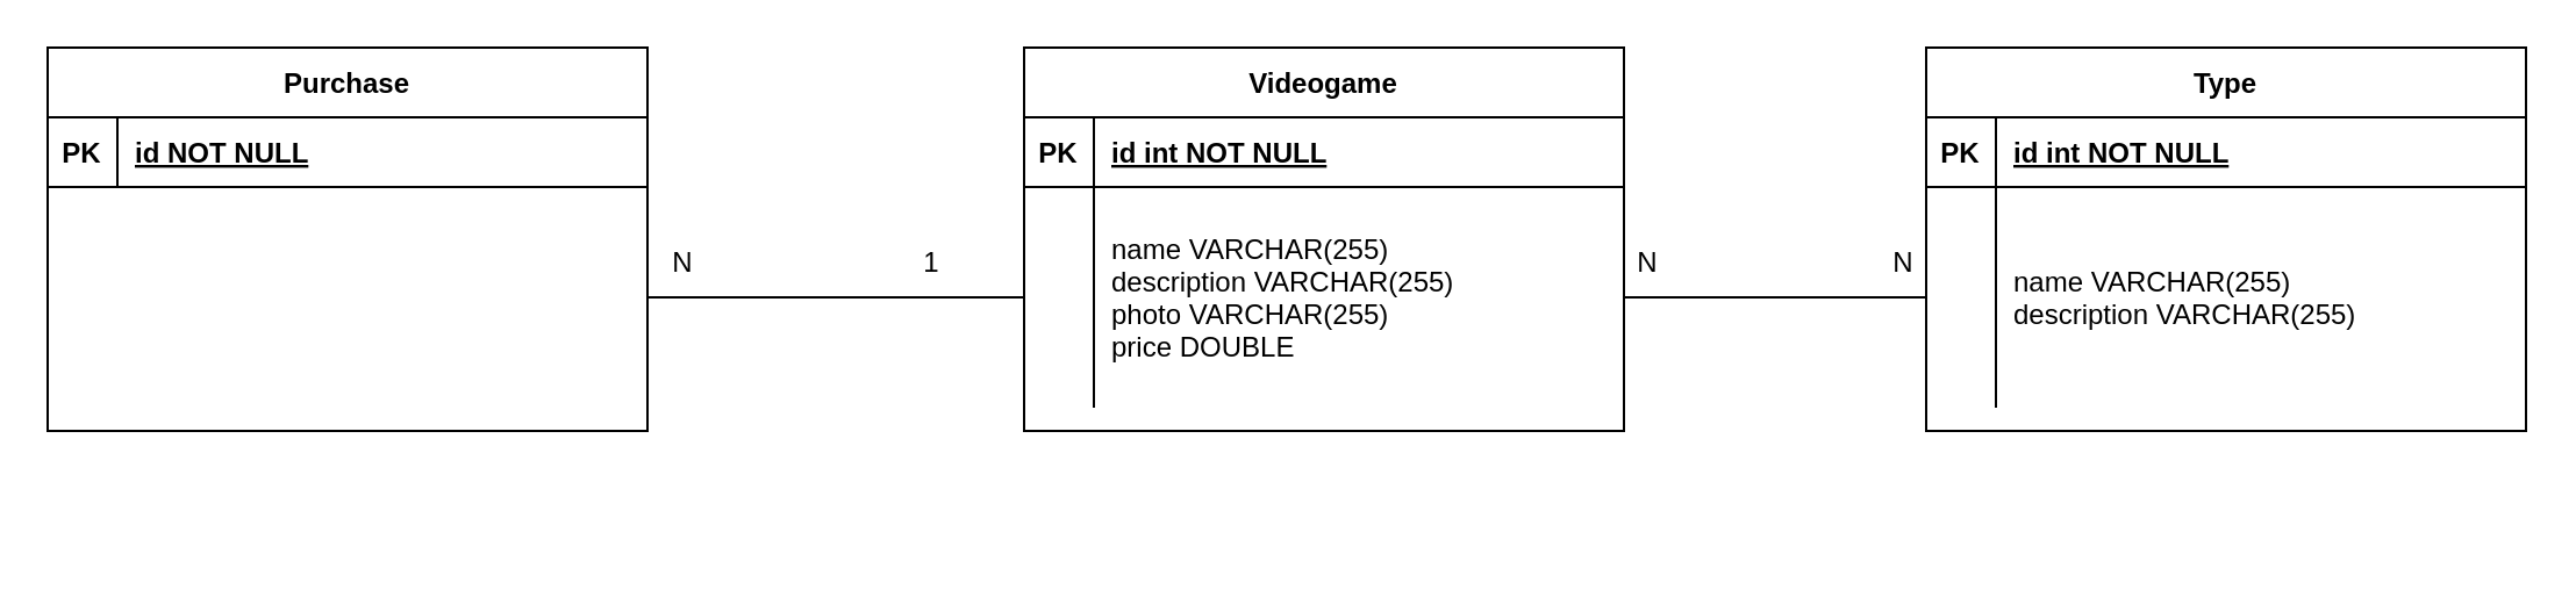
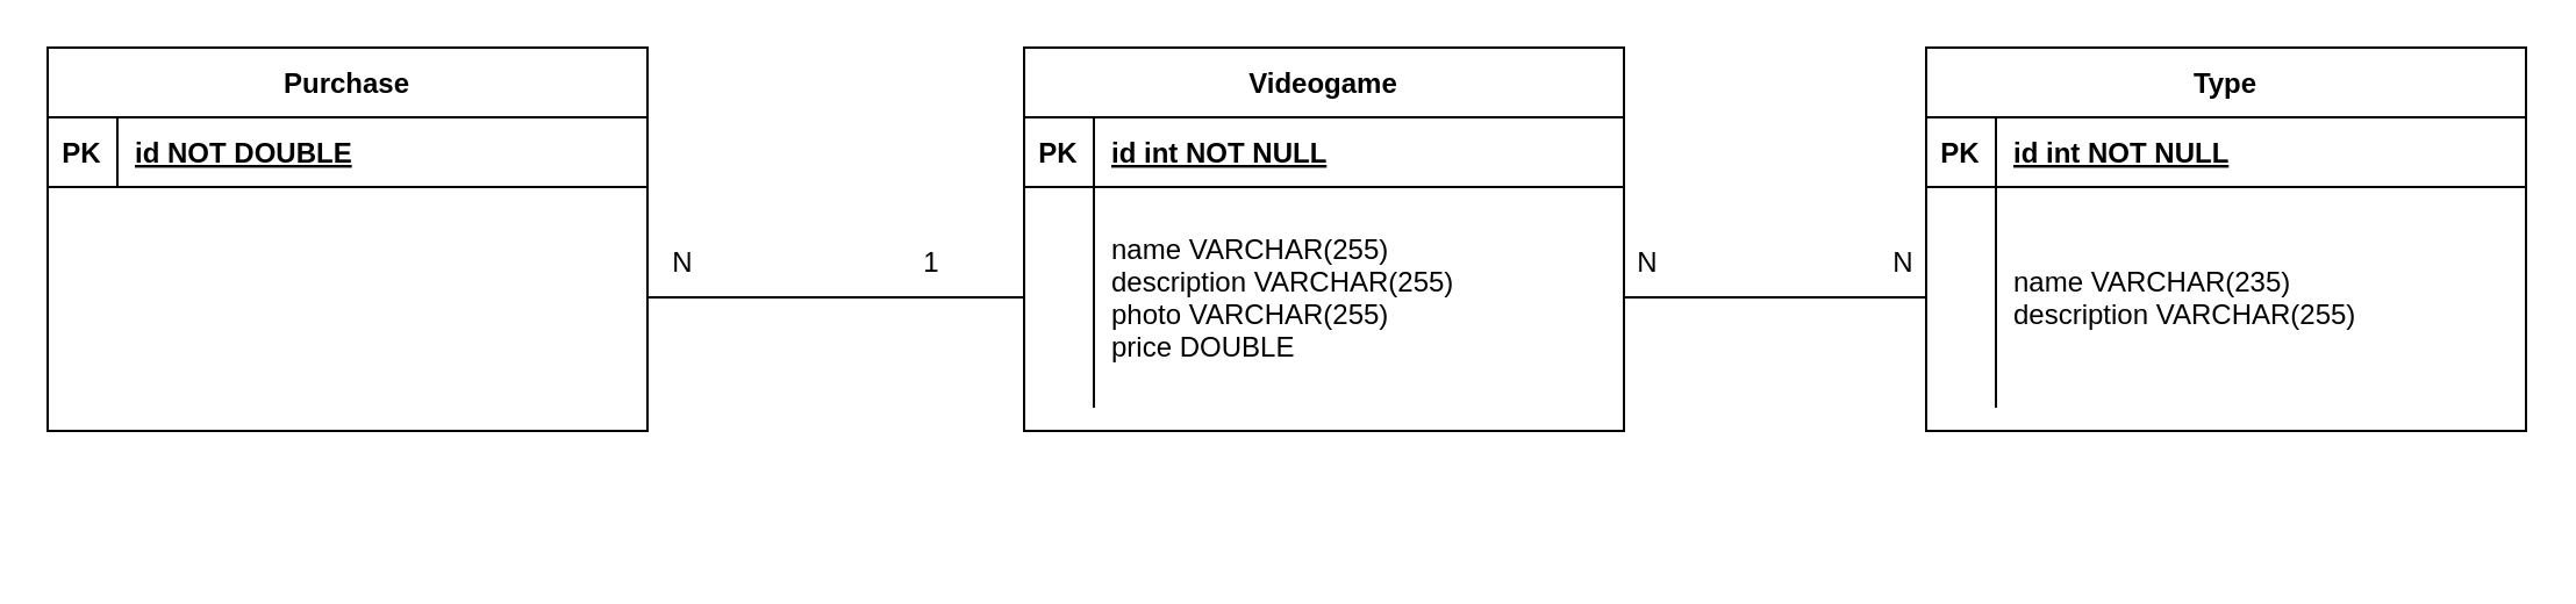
- <mxCell id="23" value="id NOT NULL " style="shape=partialRectangle;overflow=hidden;connectable=0;fillColor=none;top=0;left=0;bottom=0;right=0;align=left;spacingLeft=6;fontStyle=5;" parent="21" vertex="1"><mxGeometry x="30" width="228" height="30" as="geometry"><mxRectangle width="228" height="30" as="alternateBounds" /></mxGeometry></mxCell>
+ <mxCell id="23" value="id NOT DOUBLE " style="shape=partialRectangle;overflow=hidden;connectable=0;fillColor=none;top=0;left=0;bottom=0;right=0;align=left;spacingLeft=6;fontStyle=5;" parent="21" vertex="1"><mxGeometry x="30" width="228" height="30" as="geometry"><mxRectangle width="228" height="30" as="alternateBounds" /></mxGeometry></mxCell>
- <mxCell id="15" value="name VARCHAR(255)&#10;description VARCHAR(255)" style="shape=partialRectangle;overflow=hidden;connectable=0;fillColor=none;top=0;left=0;bottom=0;right=0;align=left;spacingLeft=6;" parent="13" vertex="1"><mxGeometry x="30" width="228" height="95" as="geometry"><mxRectangle width="228" height="95" as="alternateBounds" /></mxGeometry></mxCell>
+ <mxCell id="15" value="name VARCHAR(235)&#10;description VARCHAR(255)" style="shape=partialRectangle;overflow=hidden;connectable=0;fillColor=none;top=0;left=0;bottom=0;right=0;align=left;spacingLeft=6;" parent="13" vertex="1"><mxGeometry x="30" width="228" height="95" as="geometry"><mxRectangle width="228" height="95" as="alternateBounds" /></mxGeometry></mxCell>
